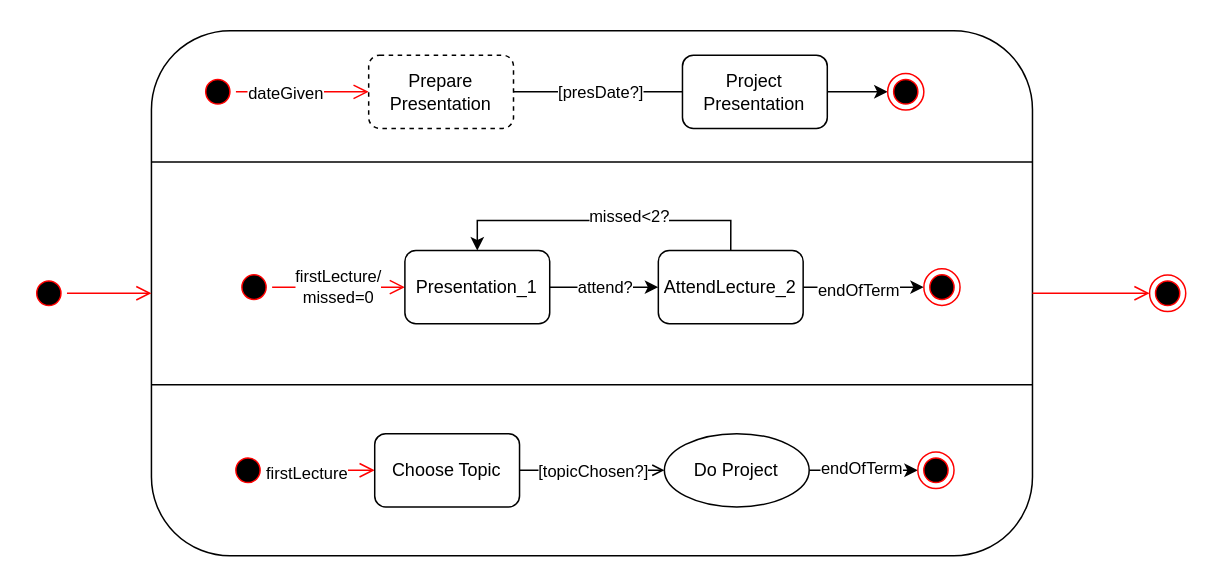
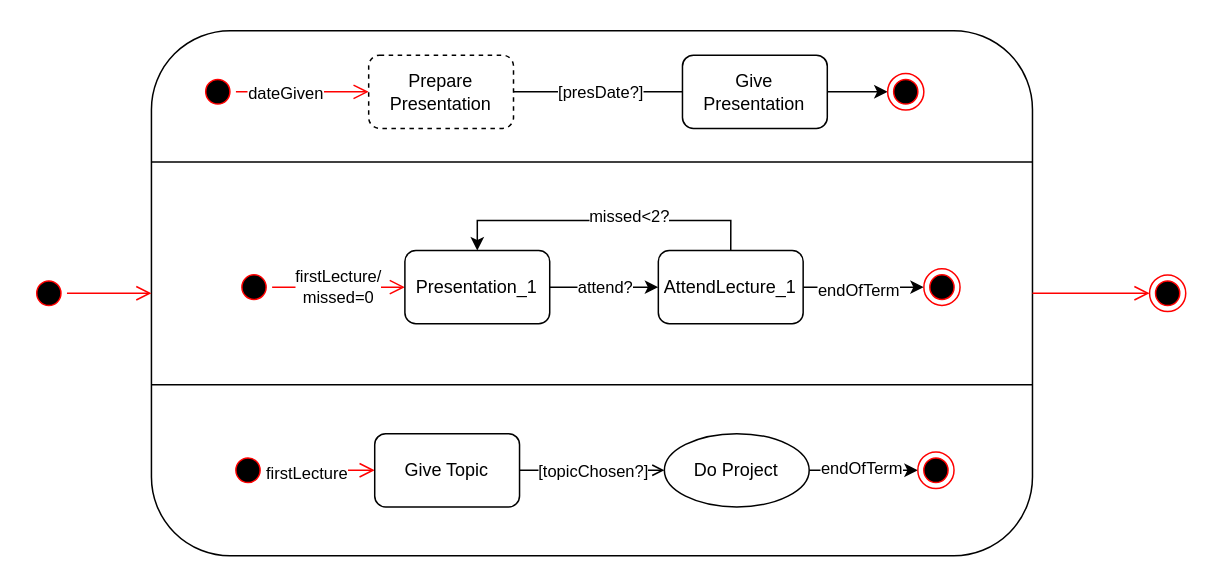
- <mxCell id="12" value="Project Presentation" style="rounded=1;whiteSpace=wrap;html=1;" parent="4" vertex="1"><mxGeometry x="321.839" width="96.552" height="48.837" as="geometry" /></mxCell>
+ <mxCell id="12" value="Give Presentation" style="rounded=1;whiteSpace=wrap;html=1;" parent="4" vertex="1"><mxGeometry x="321.839" width="96.552" height="48.837" as="geometry" /></mxCell>
- <mxCell id="25" value="AttendLecture_2" style="rounded=1;whiteSpace=wrap;html=1;" parent="14" vertex="1"><mxGeometry x="281.609" width="96.552" height="48.837" as="geometry" /></mxCell>
+ <mxCell id="25" value="AttendLecture_1" style="rounded=1;whiteSpace=wrap;html=1;" parent="14" vertex="1"><mxGeometry x="281.609" width="96.552" height="48.837" as="geometry" /></mxCell>
- <mxCell id="33" value="Choose Topic" style="rounded=1;whiteSpace=wrap;html=1;container=0;" vertex="1" parent="27"><mxGeometry x="96.552" width="96.552" height="48.837" as="geometry" /></mxCell>
+ <mxCell id="33" value="Give Topic" style="rounded=1;whiteSpace=wrap;html=1;container=0;" vertex="1" parent="27"><mxGeometry x="96.552" width="96.552" height="48.837" as="geometry" /></mxCell>
